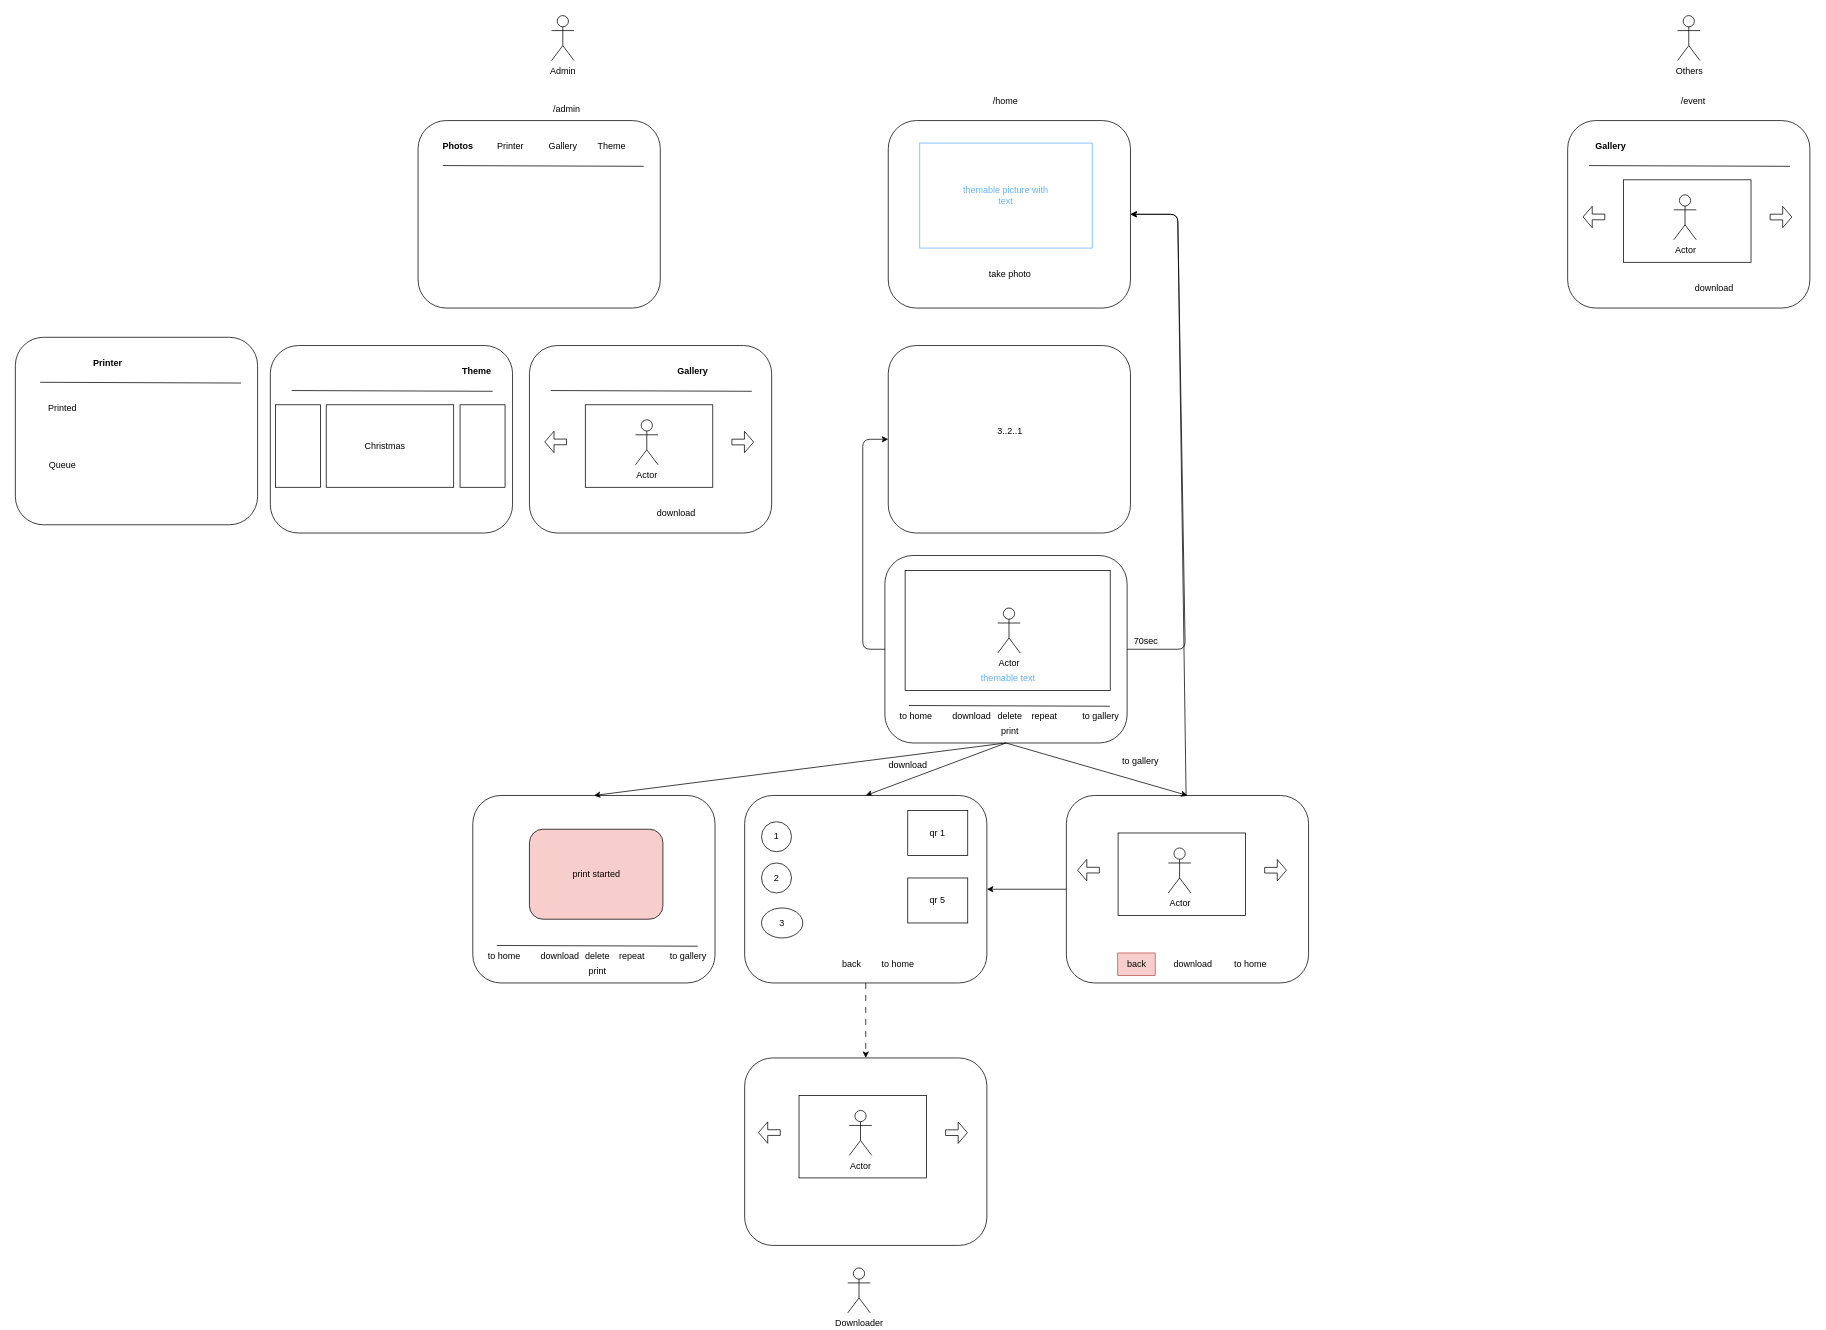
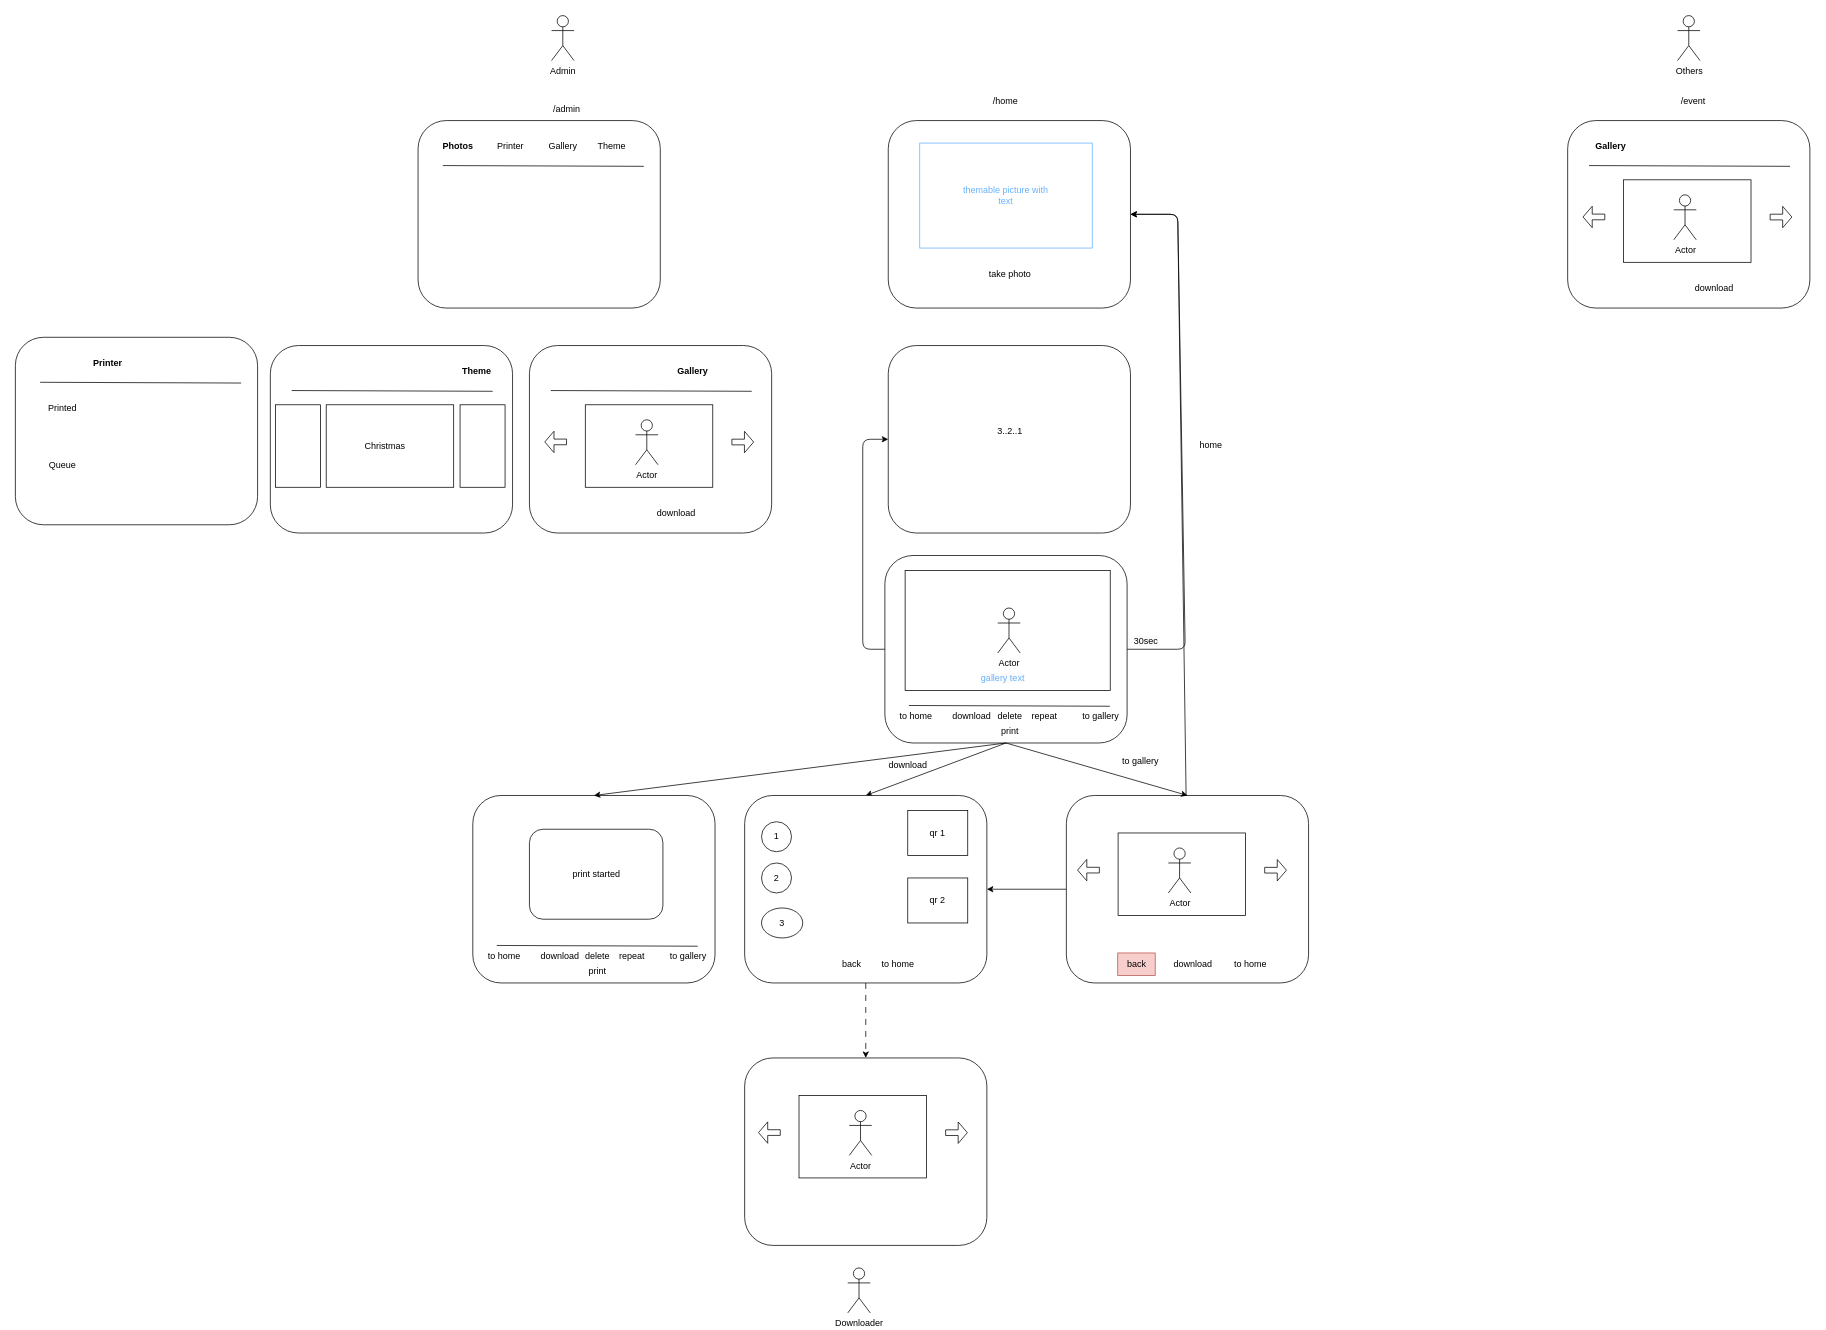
+ <mxCell id="33" value="&lt;br&gt;home" style="text;html=1;align=center;verticalAlign=middle;resizable=0;points=[];autosize=1;strokeColor=none;fillColor=none;" parent="1" vertex="1"><mxGeometry x="1589" y="565" width="50" height="40" as="geometry" /></mxCell>
- <mxCell id="61" value="&lt;meta charset=&quot;utf-8&quot;&gt;&lt;span style=&quot;color: rgb(0, 0, 0); font-family: Helvetica; font-size: 12px; font-style: normal; font-variant-ligatures: normal; font-variant-caps: normal; font-weight: 400; letter-spacing: normal; orphans: 2; text-align: center; text-indent: 0px; text-transform: none; widows: 2; word-spacing: 0px; -webkit-text-stroke-width: 0px; background-color: rgb(251, 251, 251); text-decoration-thickness: initial; text-decoration-style: initial; text-decoration-color: initial; float: none; display: inline !important;&quot;&gt;70sec&lt;/span&gt;" style="text;whiteSpace=wrap;html=1;" parent="1" vertex="1"><mxGeometry x="1510" y="840" width="40" height="20" as="geometry" /></mxCell>
+ <mxCell id="61" value="&lt;meta charset=&quot;utf-8&quot;&gt;&lt;span style=&quot;color: rgb(0, 0, 0); font-family: Helvetica; font-size: 12px; font-style: normal; font-variant-ligatures: normal; font-variant-caps: normal; font-weight: 400; letter-spacing: normal; orphans: 2; text-align: center; text-indent: 0px; text-transform: none; widows: 2; word-spacing: 0px; -webkit-text-stroke-width: 0px; background-color: rgb(251, 251, 251); text-decoration-thickness: initial; text-decoration-style: initial; text-decoration-color: initial; float: none; display: inline !important;&quot;&gt;30sec&lt;/span&gt;" style="text;whiteSpace=wrap;html=1;" parent="1" vertex="1"><mxGeometry x="1510" y="840" width="40" height="20" as="geometry" /></mxCell>
- <mxCell id="101" value="&lt;meta charset=&quot;utf-8&quot;&gt;&lt;span style=&quot;font-family: Helvetica; font-size: 12px; font-style: normal; font-variant-ligatures: normal; font-variant-caps: normal; letter-spacing: normal; orphans: 2; text-align: center; text-indent: 0px; text-transform: none; widows: 2; word-spacing: 0px; -webkit-text-stroke-width: 0px; background-color: rgb(251, 251, 251); text-decoration-thickness: initial; text-decoration-style: initial; text-decoration-color: initial; float: none; display: inline !important;&quot;&gt;themable text&lt;/span&gt;" style="text;whiteSpace=wrap;html=1;fontColor=#66B2FF;fontStyle=0" vertex="1" parent="1"><mxGeometry x="1305.5" y="890" width="94.5" height="30" as="geometry" /></mxCell>
+ <mxCell id="101" value="&lt;meta charset=&quot;utf-8&quot;&gt;&lt;span style=&quot;font-family: Helvetica; font-size: 12px; font-style: normal; font-variant-ligatures: normal; font-variant-caps: normal; letter-spacing: normal; orphans: 2; text-align: center; text-indent: 0px; text-transform: none; widows: 2; word-spacing: 0px; -webkit-text-stroke-width: 0px; background-color: rgb(251, 251, 251); text-decoration-thickness: initial; text-decoration-style: initial; text-decoration-color: initial; float: none; display: inline !important;&quot;&gt;gallery text&lt;/span&gt;" style="text;whiteSpace=wrap;html=1;fontColor=#66B2FF;fontStyle=0" vertex="1" parent="1"><mxGeometry x="1305.5" y="890" width="94.5" height="30" as="geometry" /></mxCell>
- <mxCell id="97" value="print started" style="rounded=1;whiteSpace=wrap;html=1;fillColor=#f8cecc;" parent="1" vertex="1"><mxGeometry x="705.5" y="1105" width="178" height="120" as="geometry" /></mxCell>
+ <mxCell id="97" value="print started" style="rounded=1;whiteSpace=wrap;html=1;" parent="1" vertex="1"><mxGeometry x="705.5" y="1105" width="178" height="120" as="geometry" /></mxCell>
- <mxCell id="48" value="qr 5" style="rounded=0;whiteSpace=wrap;html=1;" parent="1" vertex="1"><mxGeometry x="1210" y="1170" width="80" height="60" as="geometry" /></mxCell>
+ <mxCell id="48" value="qr 2" style="rounded=0;whiteSpace=wrap;html=1;" parent="1" vertex="1"><mxGeometry x="1210" y="1170" width="80" height="60" as="geometry" /></mxCell>
